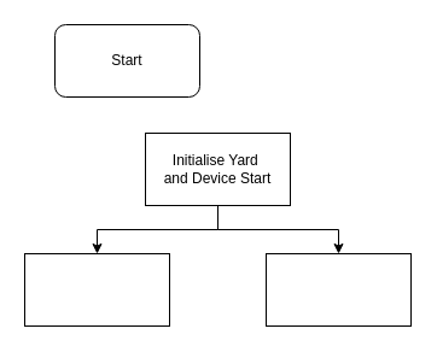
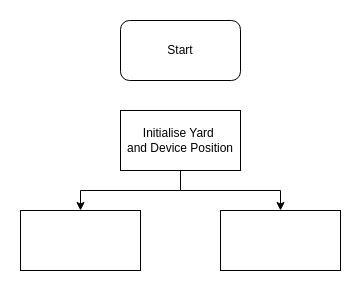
- <mxCell id="2" value="Start" style="rounded=1;whiteSpace=wrap;html=1;" vertex="1" parent="1"><mxGeometry x="45" y="20" width="120" height="60" as="geometry" /></mxCell>
+ <mxCell id="2" value="Start" style="rounded=1;whiteSpace=wrap;html=1;" vertex="1" parent="1"><mxGeometry x="120" y="20" width="120" height="60" as="geometry" /></mxCell>
- <mxCell id="5" value="Initialise Yard&amp;nbsp;&lt;br&gt;and Device Start" style="rounded=0;whiteSpace=wrap;html=1;" vertex="1" parent="1"><mxGeometry x="120" y="110" width="120" height="60" as="geometry" /></mxCell>
+ <mxCell id="5" value="Initialise Yard&amp;nbsp;&lt;br&gt;and Device Position" style="rounded=0;whiteSpace=wrap;html=1;" vertex="1" parent="1"><mxGeometry x="120" y="110" width="120" height="60" as="geometry" /></mxCell>
